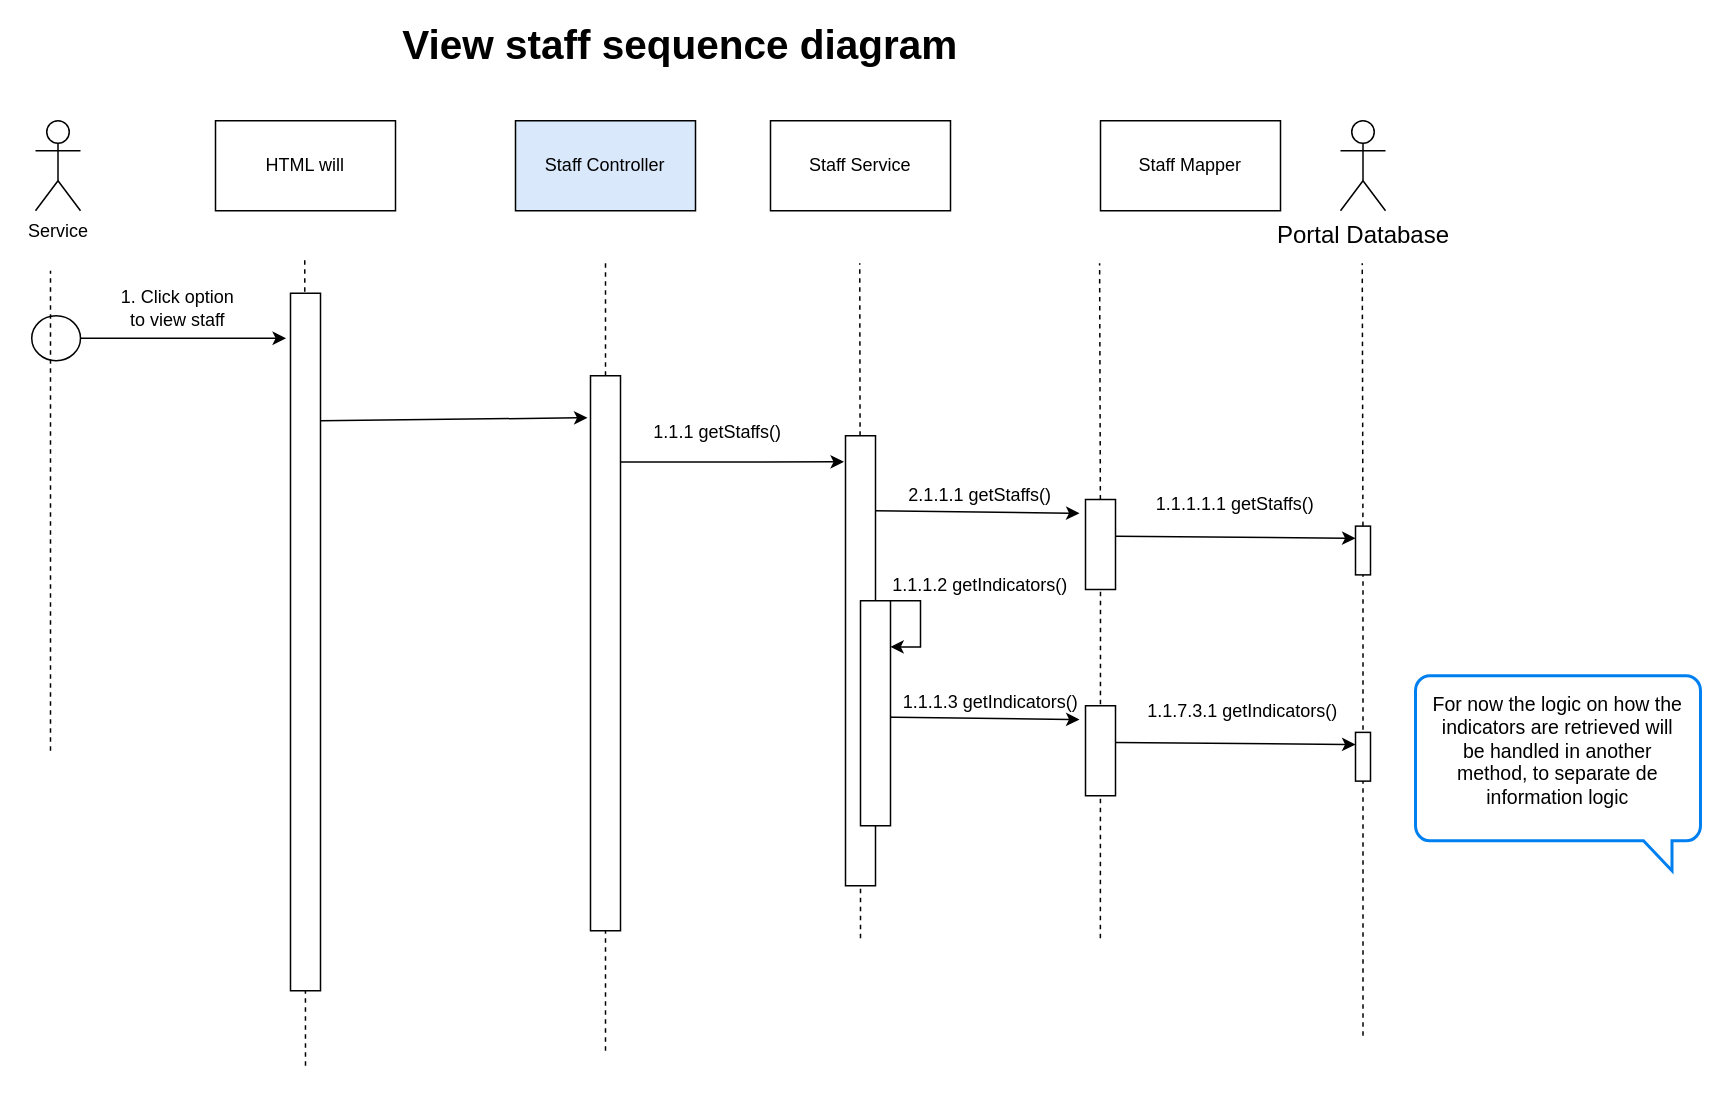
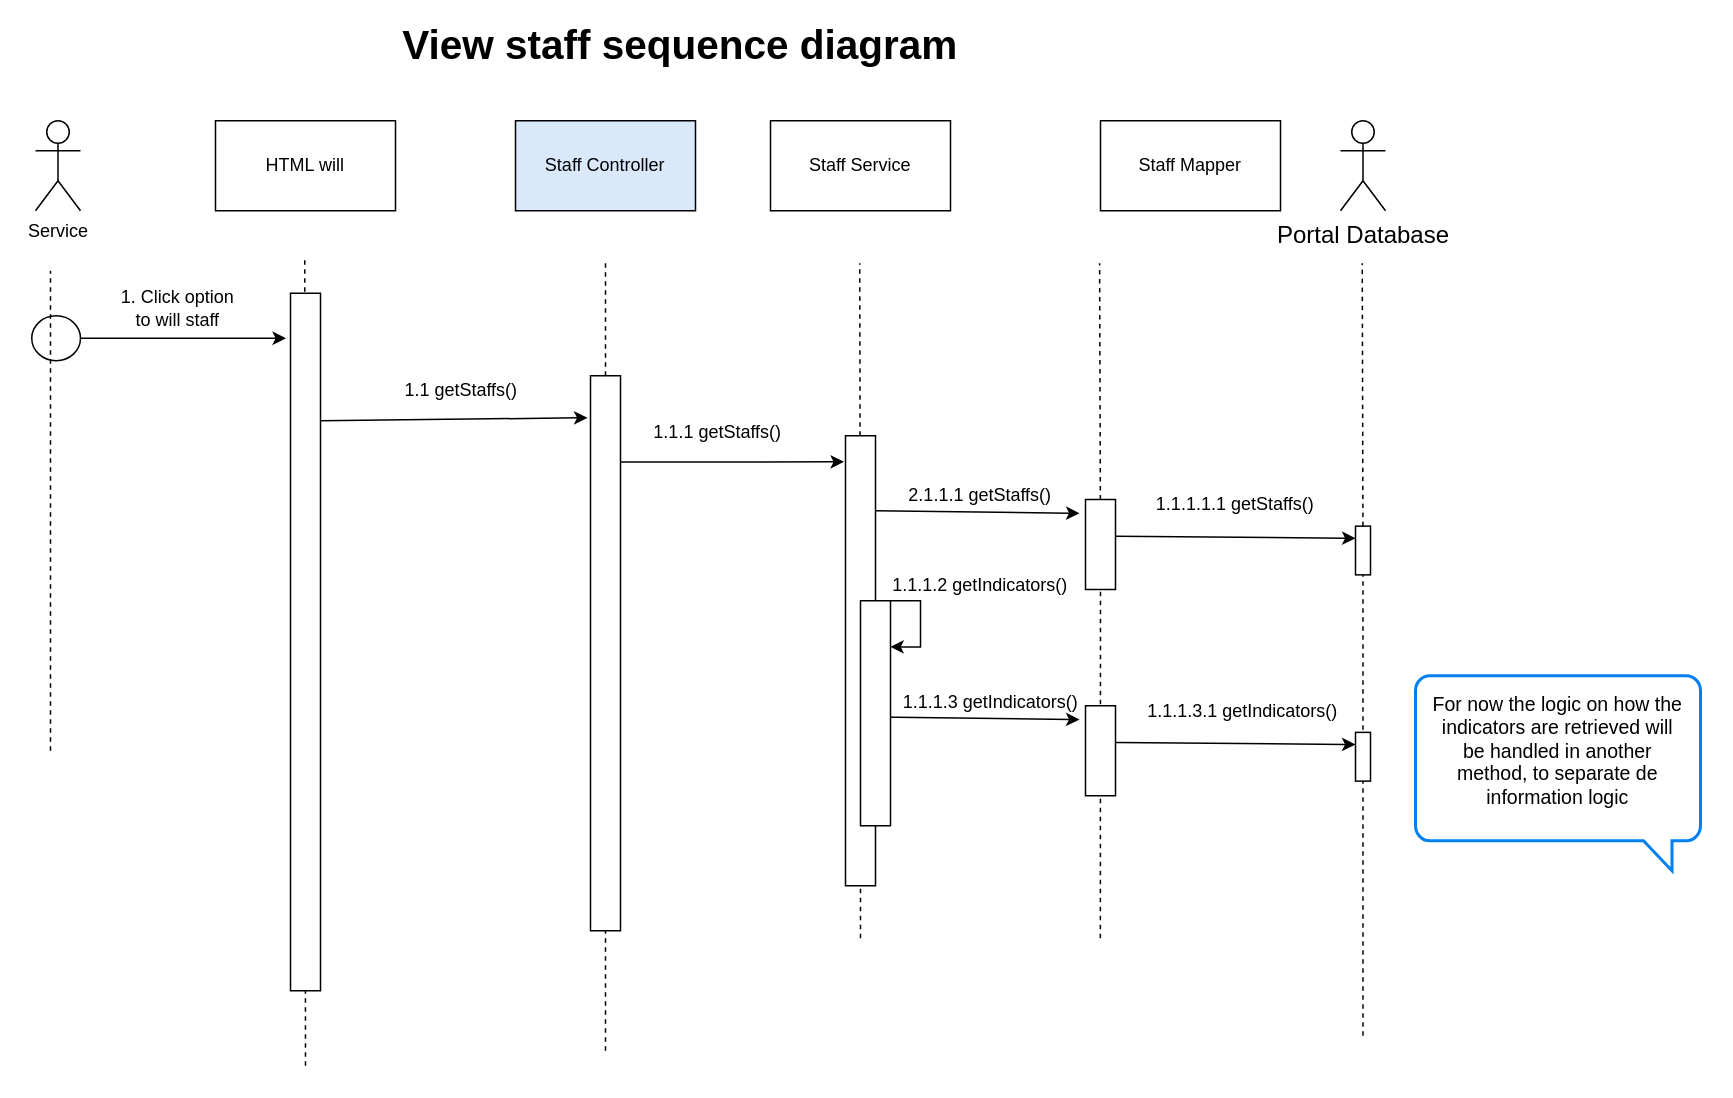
- <mxCell id="16" value="1. Click option to view staff" style="text;html=1;strokeColor=none;fillColor=none;align=center;verticalAlign=middle;whiteSpace=wrap;rounded=0;" parent="1" vertex="1"><mxGeometry x="73" y="195" width="90" height="20" as="geometry" /></mxCell>
+ <mxCell id="16" value="1. Click option to will staff" style="text;html=1;strokeColor=none;fillColor=none;align=center;verticalAlign=middle;whiteSpace=wrap;rounded=0;" parent="1" vertex="1"><mxGeometry x="73" y="195" width="90" height="20" as="geometry" /></mxCell>
+ <mxCell id="19" value="1.1 getStaffs()" style="text;html=1;strokeColor=none;fillColor=none;align=center;verticalAlign=middle;whiteSpace=wrap;rounded=0;" parent="1" vertex="1"><mxGeometry x="261.5" y="250" width="90" height="20" as="geometry" /></mxCell>
- <mxCell id="37" value="1.1.7.3.1 getIndicators()" style="text;html=1;strokeColor=none;fillColor=none;align=center;verticalAlign=middle;whiteSpace=wrap;rounded=0;" parent="1" vertex="1"><mxGeometry x="763" y="463.75" width="130" height="20" as="geometry" /></mxCell>
+ <mxCell id="37" value="1.1.1.3.1 getIndicators()" style="text;html=1;strokeColor=none;fillColor=none;align=center;verticalAlign=middle;whiteSpace=wrap;rounded=0;" parent="1" vertex="1"><mxGeometry x="763" y="463.75" width="130" height="20" as="geometry" /></mxCell>
